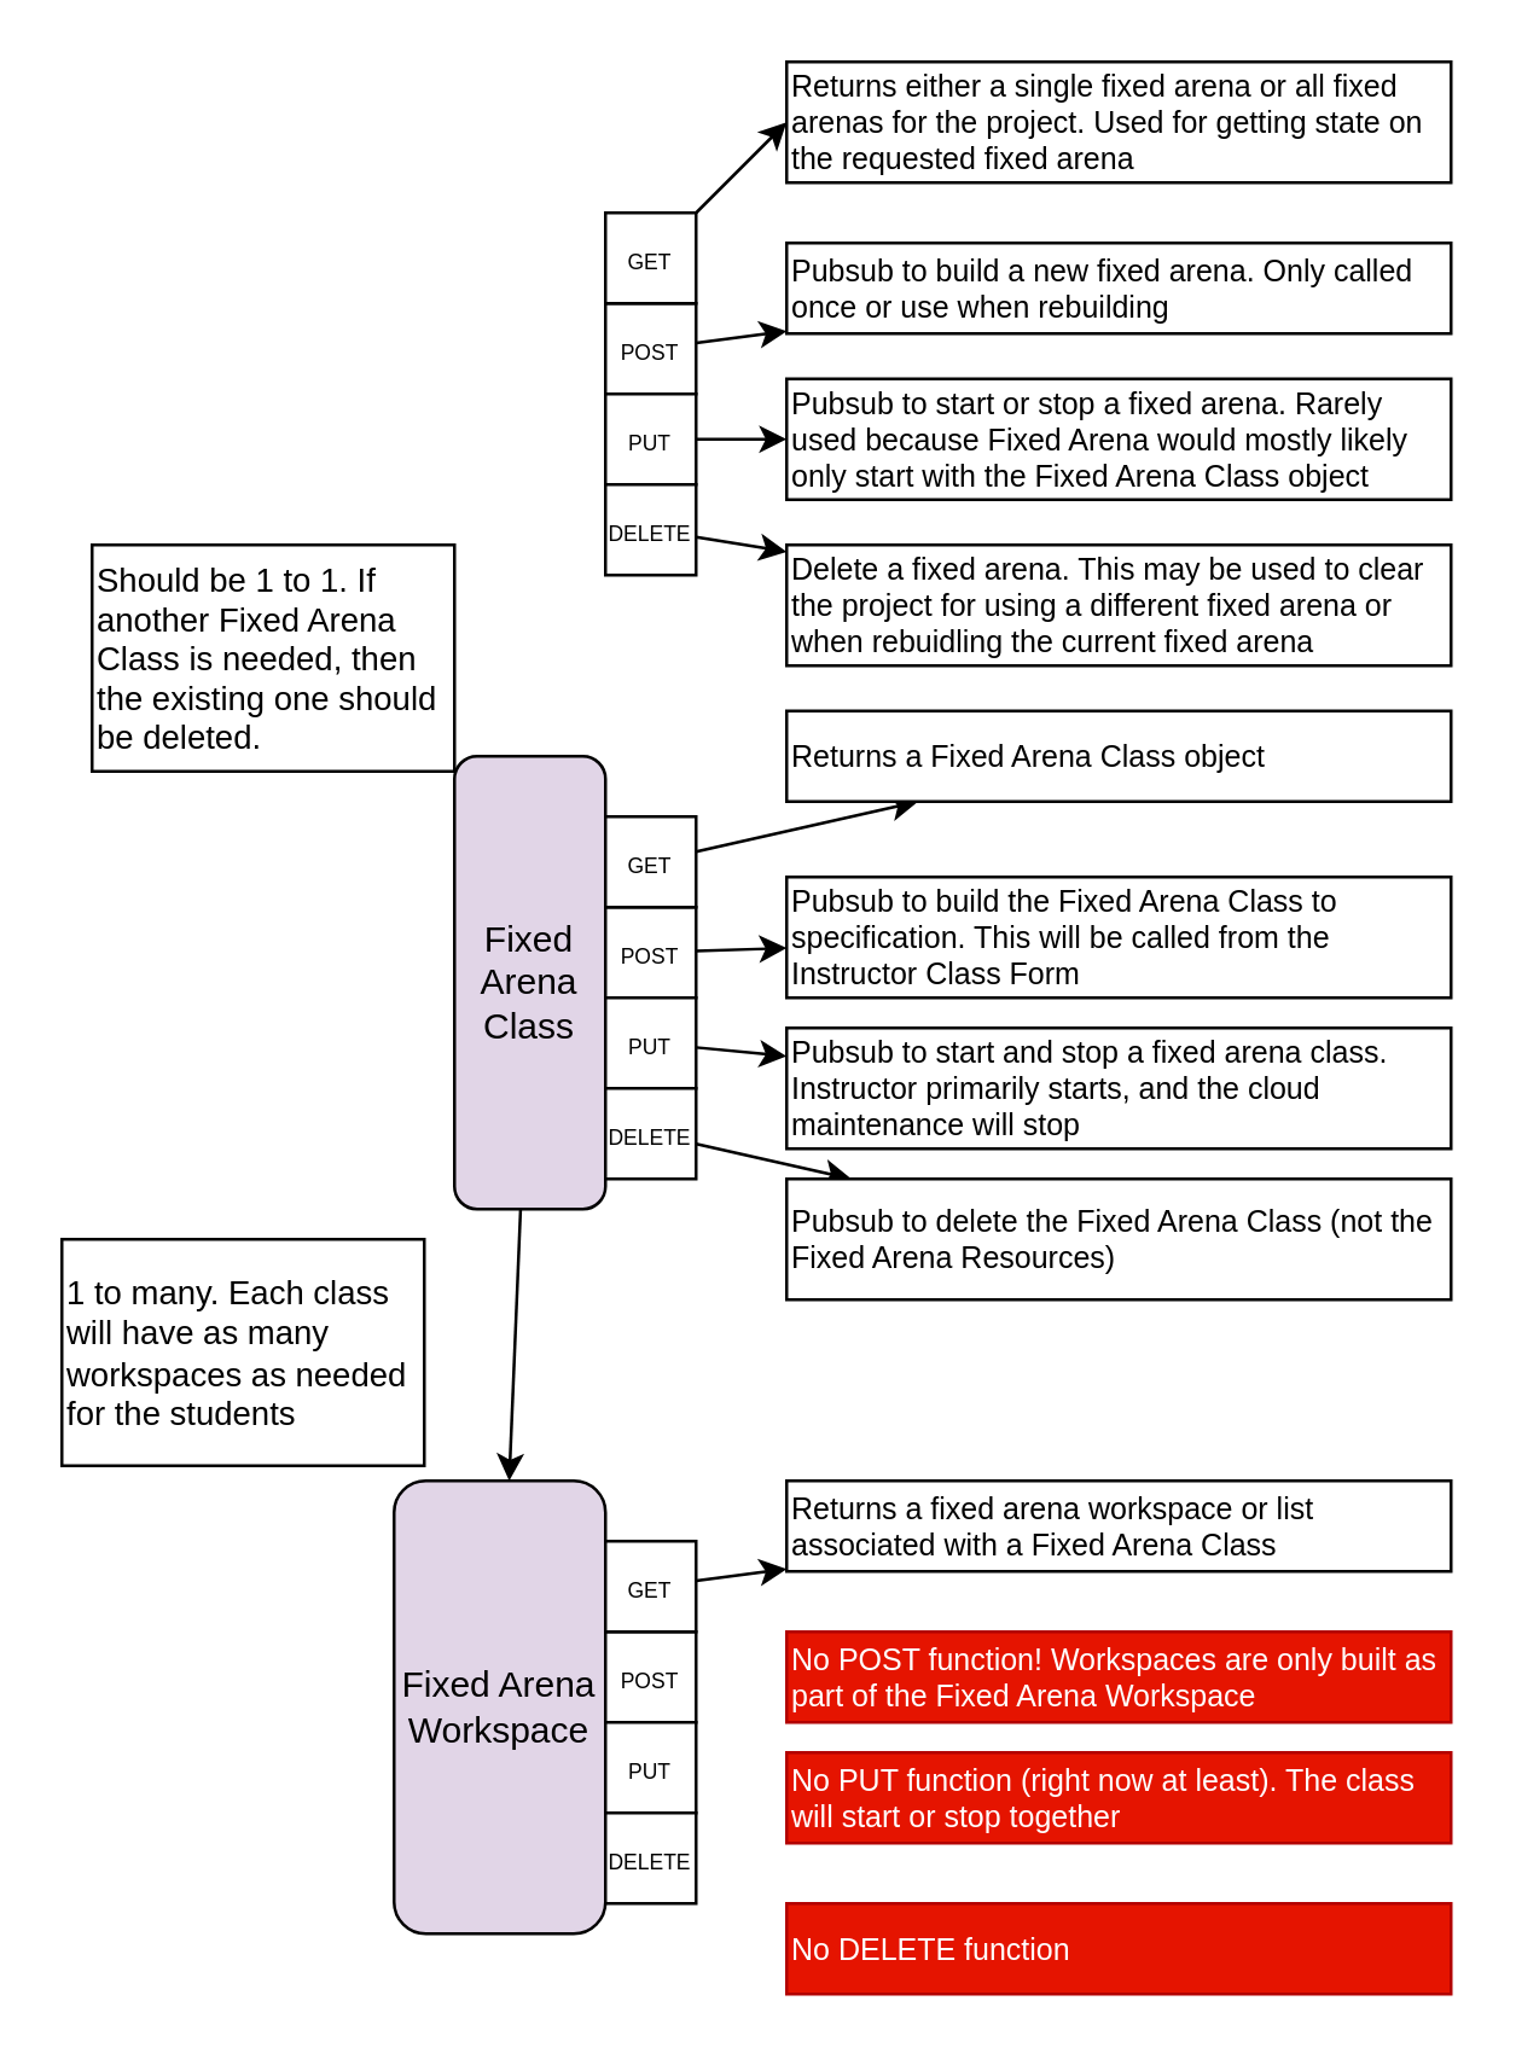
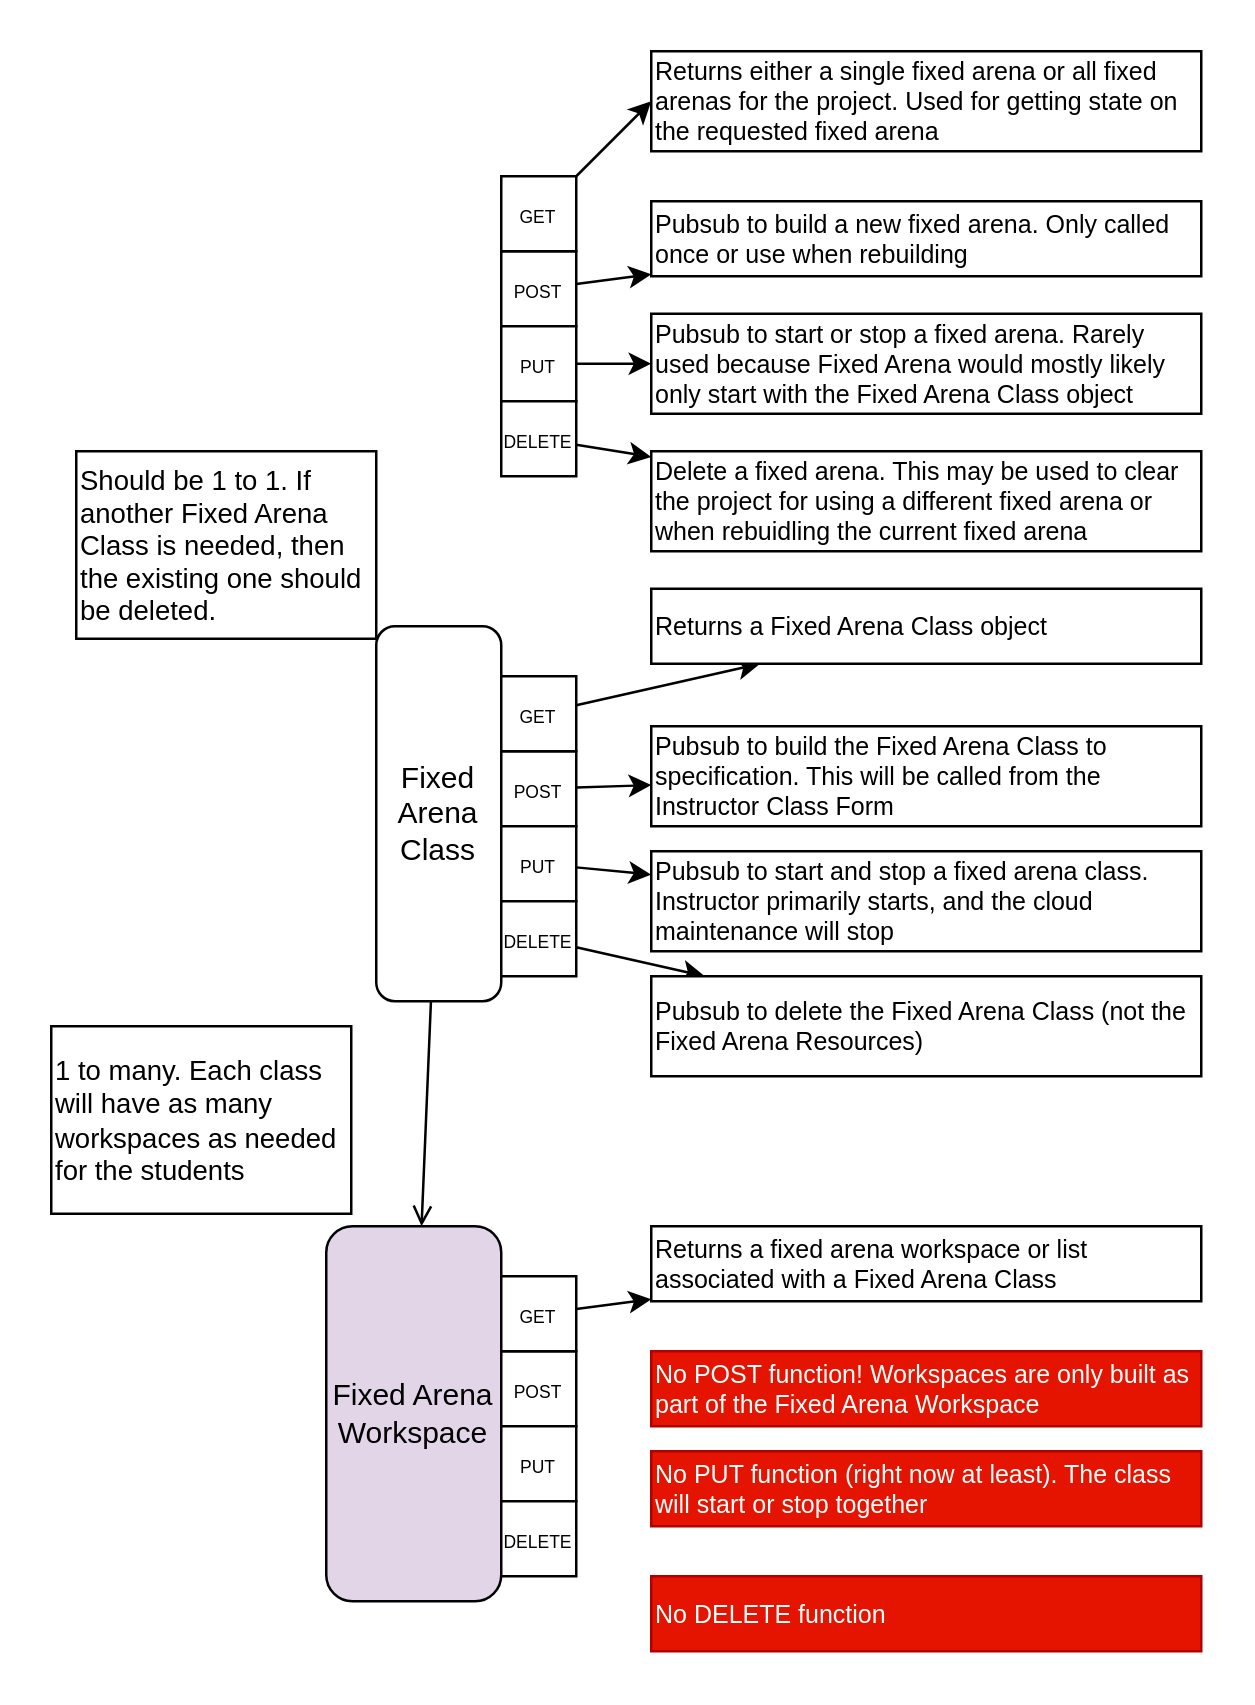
- <mxCell id="15" value="Fixed Arena&lt;br&gt;Class" style="rounded=1;whiteSpace=wrap;html=1;fillColor=#e1d5e7;" vertex="1" parent="1"><mxGeometry x="150" y="250" width="50" height="150" as="geometry" /></mxCell>
+ <mxCell id="15" value="Fixed Arena&lt;br&gt;Class" style="rounded=1;whiteSpace=wrap;html=1;" vertex="1" parent="1"><mxGeometry x="150" y="250" width="50" height="150" as="geometry" /></mxCell>
- <mxCell id="14" style="edgeStyle=none;rounded=0;orthogonalLoop=1;jettySize=auto;html=1;fontSize=11;" edge="1" parent="1" source="15" target="29"><mxGeometry relative="1" as="geometry" /></mxCell>
+ <mxCell id="14" style="edgeStyle=none;rounded=0;orthogonalLoop=1;jettySize=auto;html=1;fontSize=11;endArrow=open;" edge="1" parent="1" source="15" target="29"><mxGeometry relative="1" as="geometry" /></mxCell>
